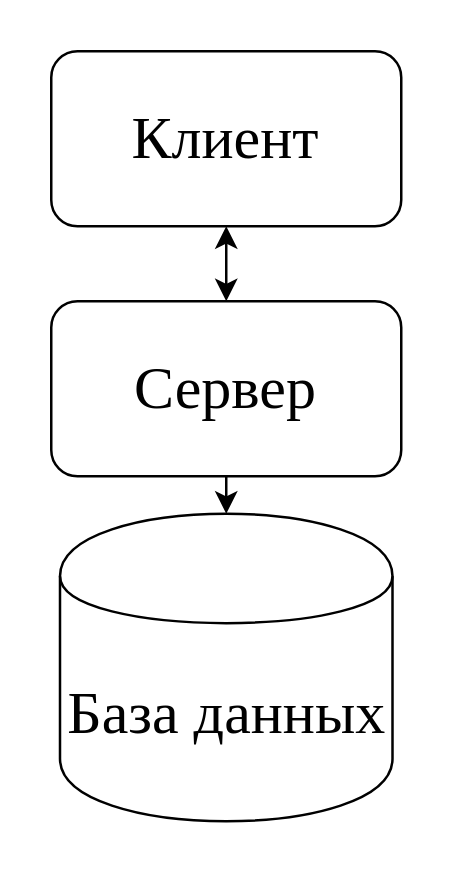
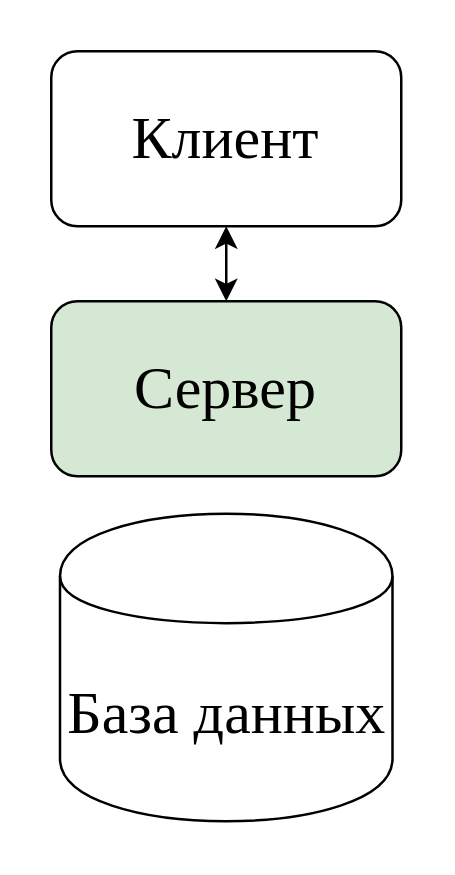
- <mxCell id="3" value="&lt;font style=&quot;font-size: 24px&quot; face=&quot;Verdana&quot;&gt;Сервер&lt;/font&gt;" style="rounded=1;whiteSpace=wrap;html=1;" vertex="1" parent="1"><mxGeometry x="20" y="120" width="140" height="70" as="geometry" /></mxCell>
+ <mxCell id="3" value="&lt;font style=&quot;font-size: 24px&quot; face=&quot;Verdana&quot;&gt;Сервер&lt;/font&gt;" style="rounded=1;whiteSpace=wrap;html=1;fillColor=#d5e8d4;" vertex="1" parent="1"><mxGeometry x="20" y="120" width="140" height="70" as="geometry" /></mxCell>
- <mxCell id="5" value="" style="endArrow=classic;html=1;exitX=0.5;exitY=1;exitDx=0;exitDy=0;" edge="1" parent="1" source="3" target="4"><mxGeometry width="50" height="50" relative="1" as="geometry"><mxPoint x="20" y="360" as="sourcePoint" /><mxPoint x="70" y="310" as="targetPoint" /></mxGeometry></mxCell>
